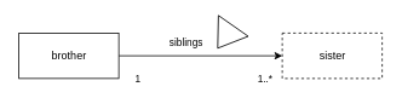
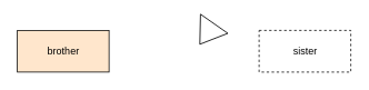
- <mxCell id="6" value="brother" style="html=1;" vertex="1" parent="1"><mxGeometry x="20" y="36" width="110" height="50" as="geometry" /></mxCell>
+ <mxCell id="6" value="brother" style="html=1;fillColor=#ffe6cc;" vertex="1" parent="1"><mxGeometry x="20" y="36" width="110" height="50" as="geometry" /></mxCell>
- <mxCell id="2" style="edgeStyle=none;html=1;exitX=1;exitY=0.5;exitDx=0;exitDy=0;entryX=0;entryY=0.5;entryDx=0;entryDy=0;" edge="1" parent="1" source="6" target="7"><mxGeometry relative="1" as="geometry" /></mxCell>
- <mxCell id="3" value="siblings" style="edgeLabel;html=1;align=center;verticalAlign=middle;resizable=0;points=[];" vertex="1" connectable="0" parent="2"><mxGeometry x="-0.189" y="-1" relative="1" as="geometry"><mxPoint y="-16" as="offset" /></mxGeometry></mxCell>
- <mxCell id="4" value="1" style="edgeLabel;html=1;align=center;verticalAlign=middle;resizable=0;points=[];" vertex="1" connectable="0" parent="2"><mxGeometry x="-0.511" relative="1" as="geometry"><mxPoint x="-24" y="25" as="offset" /></mxGeometry></mxCell>
- <mxCell id="5" value="1..*" style="edgeLabel;html=1;align=center;verticalAlign=middle;resizable=0;points=[];" vertex="1" connectable="0" parent="2"><mxGeometry x="0.278" y="-4" relative="1" as="geometry"><mxPoint x="45" y="21" as="offset" /></mxGeometry></mxCell>
